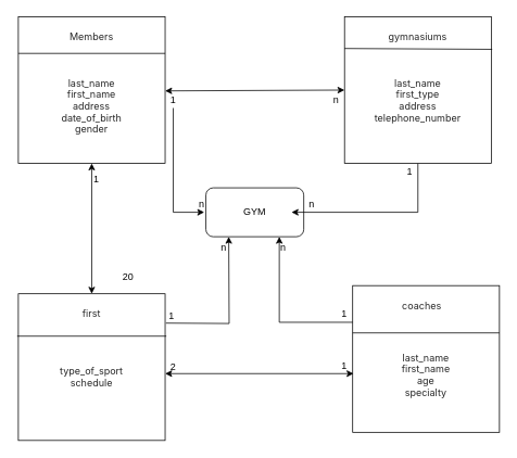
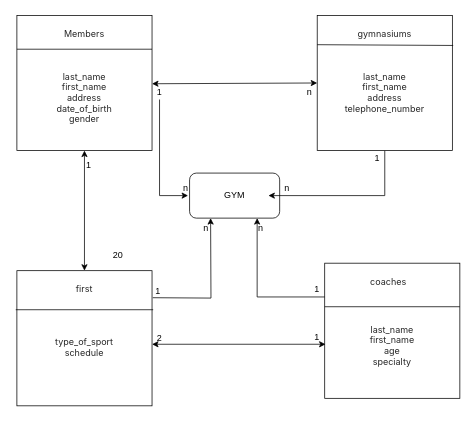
- <mxCell id="11" value="&lt;span style=&quot;color: rgba(0 , 0 , 0 , 0.85) ; font-family: &amp;#34;inter&amp;#34; , sans-serif ; text-align: left ; background-color: rgb(255 , 255 , 255)&quot;&gt;last_name&lt;br&gt;first_type&lt;br&gt;&lt;/span&gt;&lt;span style=&quot;color: rgba(0 , 0 , 0 , 0.85) ; font-family: &amp;#34;inter&amp;#34; , sans-serif ; text-align: left ; background-color: rgb(255 , 255 , 255)&quot;&gt;address&lt;br&gt;&lt;/span&gt;&lt;span style=&quot;color: rgba(0 , 0 , 0 , 0.85) ; font-family: &amp;#34;inter&amp;#34; , sans-serif ; text-align: left ; background-color: rgb(255 , 255 , 255)&quot;&gt;telephone_number&lt;/span&gt;&lt;span style=&quot;color: rgba(0 , 0 , 0 , 0.85) ; font-family: &amp;#34;inter&amp;#34; , sans-serif ; text-align: left ; background-color: rgb(255 , 255 , 255)&quot;&gt;&lt;br&gt;&lt;/span&gt;&lt;span style=&quot;color: rgba(0 , 0 , 0 , 0.85) ; font-family: &amp;#34;inter&amp;#34; , sans-serif ; text-align: left ; background-color: rgb(255 , 255 , 255)&quot;&gt;&lt;br&gt;&lt;/span&gt;" style="text;html=1;strokeColor=none;fillColor=none;align=center;verticalAlign=middle;whiteSpace=wrap;rounded=0;" parent="1" vertex="1"><mxGeometry x="432" y="70" width="160" height="120" as="geometry" /></mxCell>
+ <mxCell id="11" value="&lt;span style=&quot;color: rgba(0 , 0 , 0 , 0.85) ; font-family: &amp;#34;inter&amp;#34; , sans-serif ; text-align: left ; background-color: rgb(255 , 255 , 255)&quot;&gt;last_name&lt;br&gt;first_name&lt;br&gt;&lt;/span&gt;&lt;span style=&quot;color: rgba(0 , 0 , 0 , 0.85) ; font-family: &amp;#34;inter&amp;#34; , sans-serif ; text-align: left ; background-color: rgb(255 , 255 , 255)&quot;&gt;address&lt;br&gt;&lt;/span&gt;&lt;span style=&quot;color: rgba(0 , 0 , 0 , 0.85) ; font-family: &amp;#34;inter&amp;#34; , sans-serif ; text-align: left ; background-color: rgb(255 , 255 , 255)&quot;&gt;telephone_number&lt;/span&gt;&lt;span style=&quot;color: rgba(0 , 0 , 0 , 0.85) ; font-family: &amp;#34;inter&amp;#34; , sans-serif ; text-align: left ; background-color: rgb(255 , 255 , 255)&quot;&gt;&lt;br&gt;&lt;/span&gt;&lt;span style=&quot;color: rgba(0 , 0 , 0 , 0.85) ; font-family: &amp;#34;inter&amp;#34; , sans-serif ; text-align: left ; background-color: rgb(255 , 255 , 255)&quot;&gt;&lt;br&gt;&lt;/span&gt;" style="text;html=1;strokeColor=none;fillColor=none;align=center;verticalAlign=middle;whiteSpace=wrap;rounded=0;" parent="1" vertex="1"><mxGeometry x="432" y="70" width="160" height="120" as="geometry" /></mxCell>
